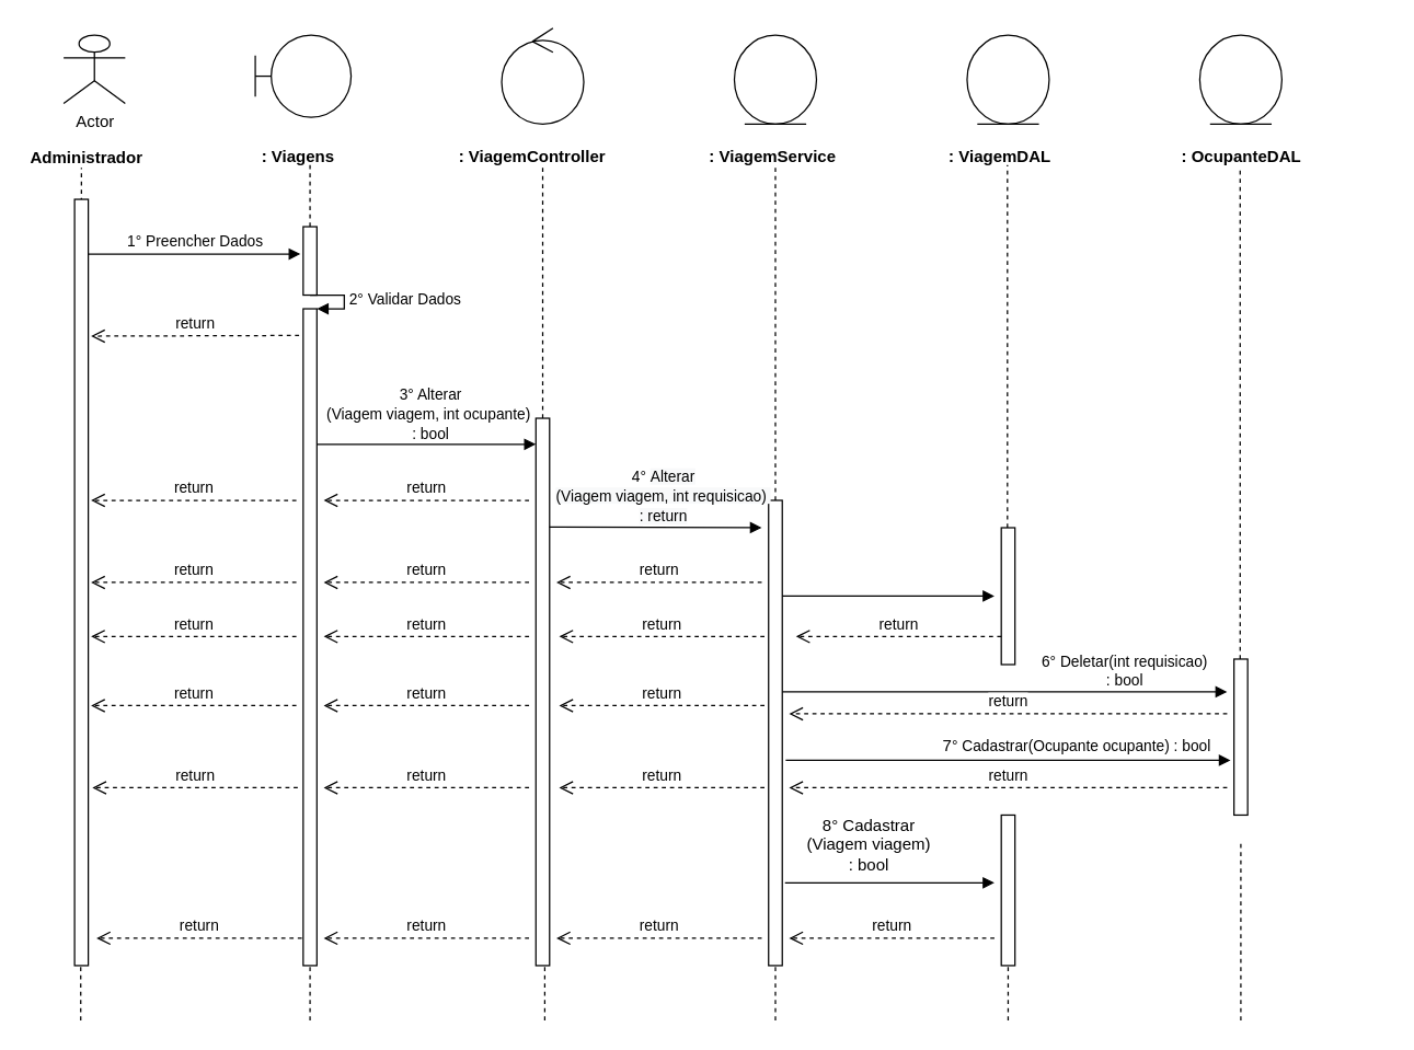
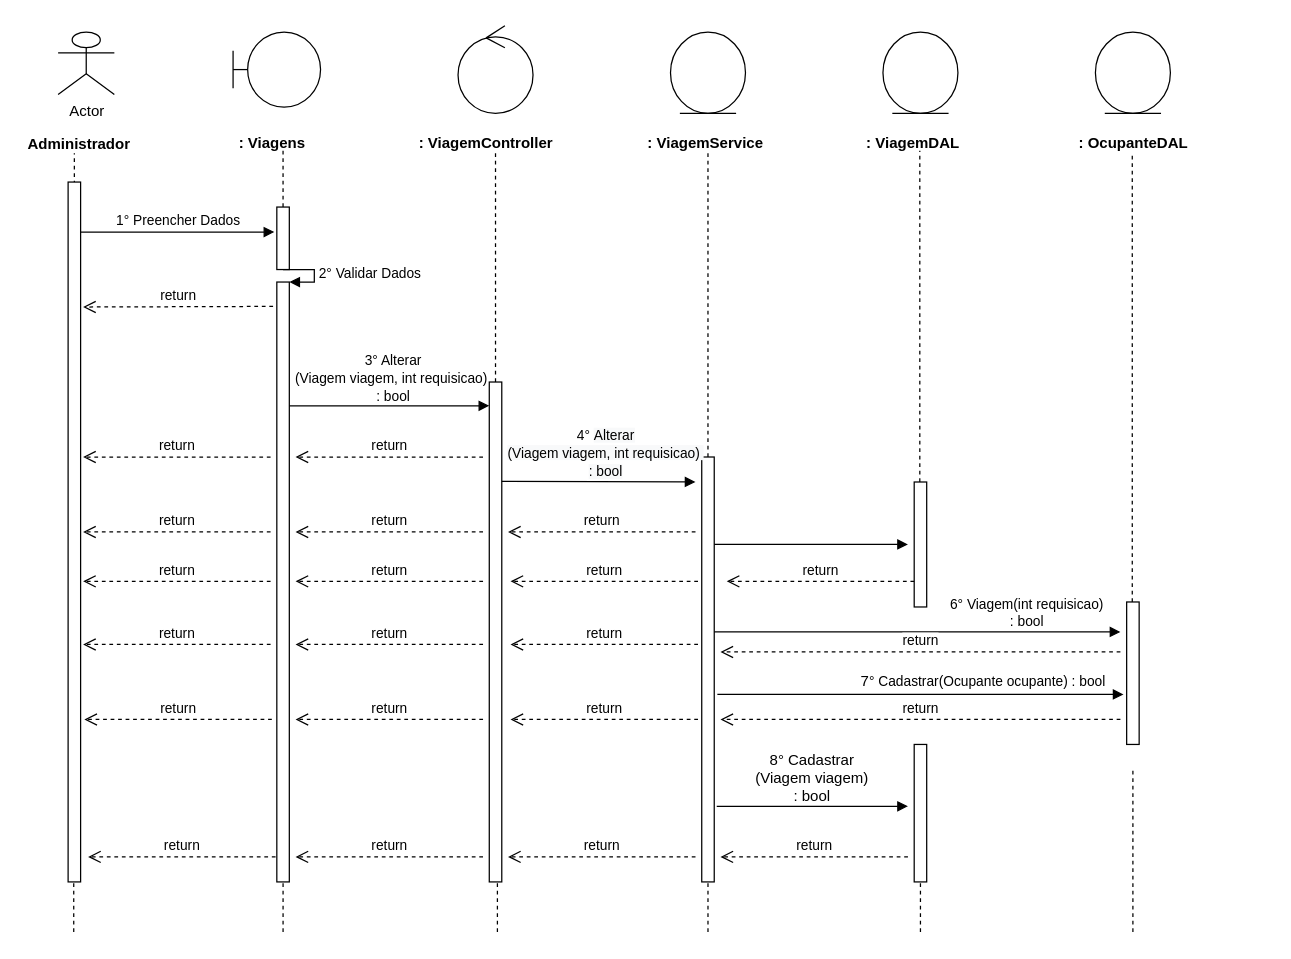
- <mxCell id="24" value="&lt;div&gt;&lt;/div&gt;&lt;span style=&quot;font-size: 11px&quot;&gt;3° Alterar&lt;br&gt;(Viagem viagem, int ocupante)&amp;nbsp;&lt;br&gt;: bool&lt;/span&gt;" parent="1" vertex="1" style="text;html=1;resizable=0;points=[];autosize=1;align=center;verticalAlign=top;spacingTop=-4;"><mxGeometry as="geometry" height="40" width="170" y="278" x="229" /></mxCell>
+ <mxCell id="24" value="&lt;div&gt;&lt;/div&gt;&lt;span style=&quot;font-size: 11px&quot;&gt;3° Alterar&lt;br&gt;(Viagem viagem, int requisicao)&amp;nbsp;&lt;br&gt;: bool&lt;/span&gt;" parent="1" vertex="1" style="text;html=1;resizable=0;points=[];autosize=1;align=center;verticalAlign=top;spacingTop=-4;"><mxGeometry as="geometry" height="40" width="170" y="278" x="229" /></mxCell>
- <mxCell id="48" value="&lt;div&gt;&lt;/div&gt;&lt;span style=&quot;font-size: 11px&quot;&gt;4° &lt;span style=&quot;display: inline ; float: none ; background-color: rgb(248 , 249 , 250) ; color: rgb(0 , 0 , 0) ; font-family: &amp;#34;helvetica&amp;#34; ; font-size: 11px ; font-style: normal ; font-variant: normal ; font-weight: 400 ; letter-spacing: normal ; text-align: center ; text-decoration: none ; text-indent: 0px ; text-transform: none ; white-space: nowrap ; word-spacing: 0px&quot;&gt;Alterar&lt;/span&gt;&lt;br style=&quot;color: rgb(0 , 0 , 0) ; font-family: &amp;#34;helvetica&amp;#34; ; font-size: 11px ; font-style: normal ; font-variant: normal ; font-weight: 400 ; letter-spacing: normal ; text-align: center ; text-decoration: none ; text-indent: 0px ; text-transform: none ; white-space: nowrap ; word-spacing: 0px&quot;&gt;&lt;span style=&quot;display: inline ; float: none ; background-color: rgb(248 , 249 , 250) ; color: rgb(0 , 0 , 0) ; font-family: &amp;#34;helvetica&amp;#34; ; font-size: 11px ; font-style: normal ; font-variant: normal ; font-weight: 400 ; letter-spacing: normal ; text-align: center ; text-decoration: none ; text-indent: 0px ; text-transform: none ; white-space: nowrap ; word-spacing: 0px&quot;&gt;(Viagem viagem, int requisicao)&amp;nbsp;&lt;/span&gt;&lt;br style=&quot;color: rgb(0 , 0 , 0) ; font-family: &amp;#34;helvetica&amp;#34; ; font-size: 11px ; font-style: normal ; font-variant: normal ; font-weight: 400 ; letter-spacing: normal ; text-align: center ; text-decoration: none ; text-indent: 0px ; text-transform: none ; white-space: nowrap ; word-spacing: 0px&quot;&gt;&lt;span style=&quot;display: inline ; float: none ; background-color: rgb(248 , 249 , 250) ; color: rgb(0 , 0 , 0) ; font-family: &amp;#34;helvetica&amp;#34; ; font-size: 11px ; font-style: normal ; font-variant: normal ; font-weight: 400 ; letter-spacing: normal ; text-align: center ; text-decoration: none ; text-indent: 0px ; text-transform: none ; white-space: nowrap ; word-spacing: 0px&quot;&gt;: return&lt;/span&gt;&lt;/span&gt;" parent="1" vertex="1" style="text;html=1;resizable=0;points=[];autosize=1;align=center;verticalAlign=top;spacingTop=-4;"><mxGeometry as="geometry" height="40" width="170" y="338" x="399" /></mxCell>
+ <mxCell id="48" value="&lt;div&gt;&lt;/div&gt;&lt;span style=&quot;font-size: 11px&quot;&gt;4° &lt;span style=&quot;display: inline ; float: none ; background-color: rgb(248 , 249 , 250) ; color: rgb(0 , 0 , 0) ; font-family: &amp;#34;helvetica&amp;#34; ; font-size: 11px ; font-style: normal ; font-variant: normal ; font-weight: 400 ; letter-spacing: normal ; text-align: center ; text-decoration: none ; text-indent: 0px ; text-transform: none ; white-space: nowrap ; word-spacing: 0px&quot;&gt;Alterar&lt;/span&gt;&lt;br style=&quot;color: rgb(0 , 0 , 0) ; font-family: &amp;#34;helvetica&amp;#34; ; font-size: 11px ; font-style: normal ; font-variant: normal ; font-weight: 400 ; letter-spacing: normal ; text-align: center ; text-decoration: none ; text-indent: 0px ; text-transform: none ; white-space: nowrap ; word-spacing: 0px&quot;&gt;&lt;span style=&quot;display: inline ; float: none ; background-color: rgb(248 , 249 , 250) ; color: rgb(0 , 0 , 0) ; font-family: &amp;#34;helvetica&amp;#34; ; font-size: 11px ; font-style: normal ; font-variant: normal ; font-weight: 400 ; letter-spacing: normal ; text-align: center ; text-decoration: none ; text-indent: 0px ; text-transform: none ; white-space: nowrap ; word-spacing: 0px&quot;&gt;(Viagem viagem, int requisicao)&amp;nbsp;&lt;/span&gt;&lt;br style=&quot;color: rgb(0 , 0 , 0) ; font-family: &amp;#34;helvetica&amp;#34; ; font-size: 11px ; font-style: normal ; font-variant: normal ; font-weight: 400 ; letter-spacing: normal ; text-align: center ; text-decoration: none ; text-indent: 0px ; text-transform: none ; white-space: nowrap ; word-spacing: 0px&quot;&gt;&lt;span style=&quot;display: inline ; float: none ; background-color: rgb(248 , 249 , 250) ; color: rgb(0 , 0 , 0) ; font-family: &amp;#34;helvetica&amp;#34; ; font-size: 11px ; font-style: normal ; font-variant: normal ; font-weight: 400 ; letter-spacing: normal ; text-align: center ; text-decoration: none ; text-indent: 0px ; text-transform: none ; white-space: nowrap ; word-spacing: 0px&quot;&gt;: bool&lt;/span&gt;&lt;/span&gt;" parent="1" vertex="1" style="text;html=1;resizable=0;points=[];autosize=1;align=center;verticalAlign=top;spacingTop=-4;"><mxGeometry as="geometry" height="40" width="170" y="338" x="399" /></mxCell>
- <mxCell id="49" value="&lt;div&gt;&lt;/div&gt;&lt;span style=&quot;font-size: 11px&quot;&gt;6°&amp;nbsp;Deletar(int requisicao)&lt;br&gt;: bool&lt;br&gt;&lt;/span&gt;" parent="1" vertex="1" style="text;html=1;resizable=0;points=[];autosize=1;align=center;verticalAlign=top;spacingTop=-4;"><mxGeometry as="geometry" height="30" width="140" y="473" x="751" /></mxCell>
+ <mxCell id="49" value="&lt;div&gt;&lt;/div&gt;&lt;span style=&quot;font-size: 11px&quot;&gt;6°&amp;nbsp;Viagem(int requisicao)&lt;br&gt;: bool&lt;br&gt;&lt;/span&gt;" parent="1" vertex="1" style="text;html=1;resizable=0;points=[];autosize=1;align=center;verticalAlign=top;spacingTop=-4;"><mxGeometry as="geometry" height="30" width="140" y="473" x="751" /></mxCell>
- <mxCell id="57" value="&lt;div&gt;8° Cadastrar&lt;/div&gt;&lt;div&gt;(Viagem viagem)&lt;/div&gt;&lt;div&gt; : bool&lt;br&gt;&lt;/div&gt;" parent="1" vertex="1" style="text;html=1;resizable=0;points=[];autosize=1;align=center;verticalAlign=top;spacingTop=-4;"><mxGeometry x="579" y="593" as="geometry" height="40" width="110" /></mxCell>
+ <mxCell id="57" value="&lt;div&gt;8° Cadastrar&lt;/div&gt;&lt;div&gt;(Viagem viagem)&lt;/div&gt;&lt;div&gt; : bool&lt;br&gt;&lt;/div&gt;" parent="1" vertex="1" style="text;html=1;resizable=0;points=[];autosize=1;align=center;verticalAlign=top;spacingTop=-4;"><mxGeometry as="geometry" height="40" width="110" y="598" x="594" /></mxCell>
